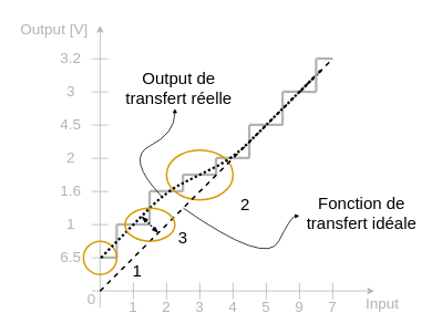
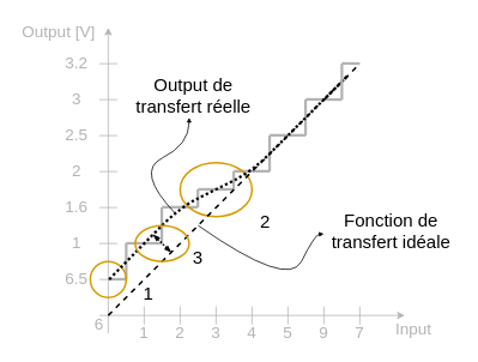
- <mxCell id="33" value="4.5" style="text;html=1;strokeColor=none;fillColor=none;align=center;verticalAlign=middle;whiteSpace=wrap;rounded=0;fontSize=18;fontColor=#B3B3B3;" parent="1" vertex="1"><mxGeometry x="70" y="140" width="30" height="20" as="geometry" /></mxCell>
+ <mxCell id="33" value="2.5" style="text;html=1;strokeColor=none;fillColor=none;align=center;verticalAlign=middle;whiteSpace=wrap;rounded=0;fontSize=18;fontColor=#B3B3B3;" parent="1" vertex="1"><mxGeometry x="70" y="140" width="30" height="20" as="geometry" /></mxCell>
- <mxCell id="18" value="0" style="text;html=1;strokeColor=none;fillColor=none;align=center;verticalAlign=middle;whiteSpace=wrap;rounded=0;fontSize=18;fontColor=#B3B3B3;" parent="1" vertex="1"><mxGeometry x="100" y="350" width="20" height="20" as="geometry" /></mxCell>
+ <mxCell id="18" value="6" style="text;html=1;strokeColor=none;fillColor=none;align=center;verticalAlign=middle;whiteSpace=wrap;rounded=0;fontSize=18;fontColor=#B3B3B3;" parent="1" vertex="1"><mxGeometry x="100" y="350" width="20" height="20" as="geometry" /></mxCell>
